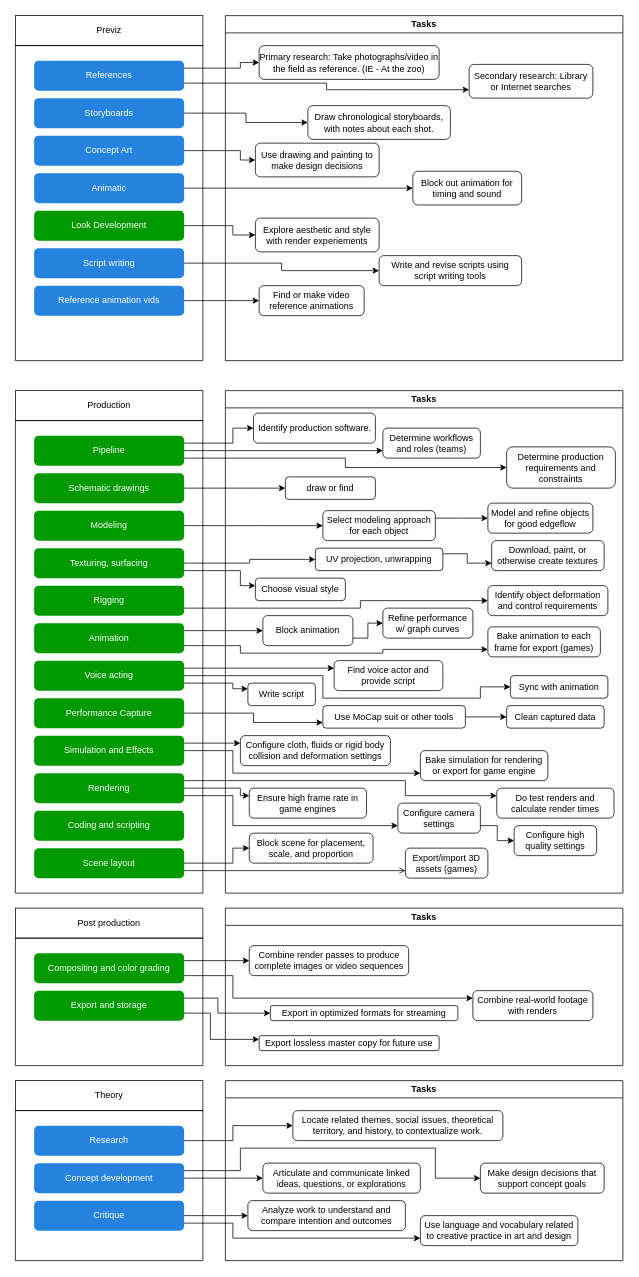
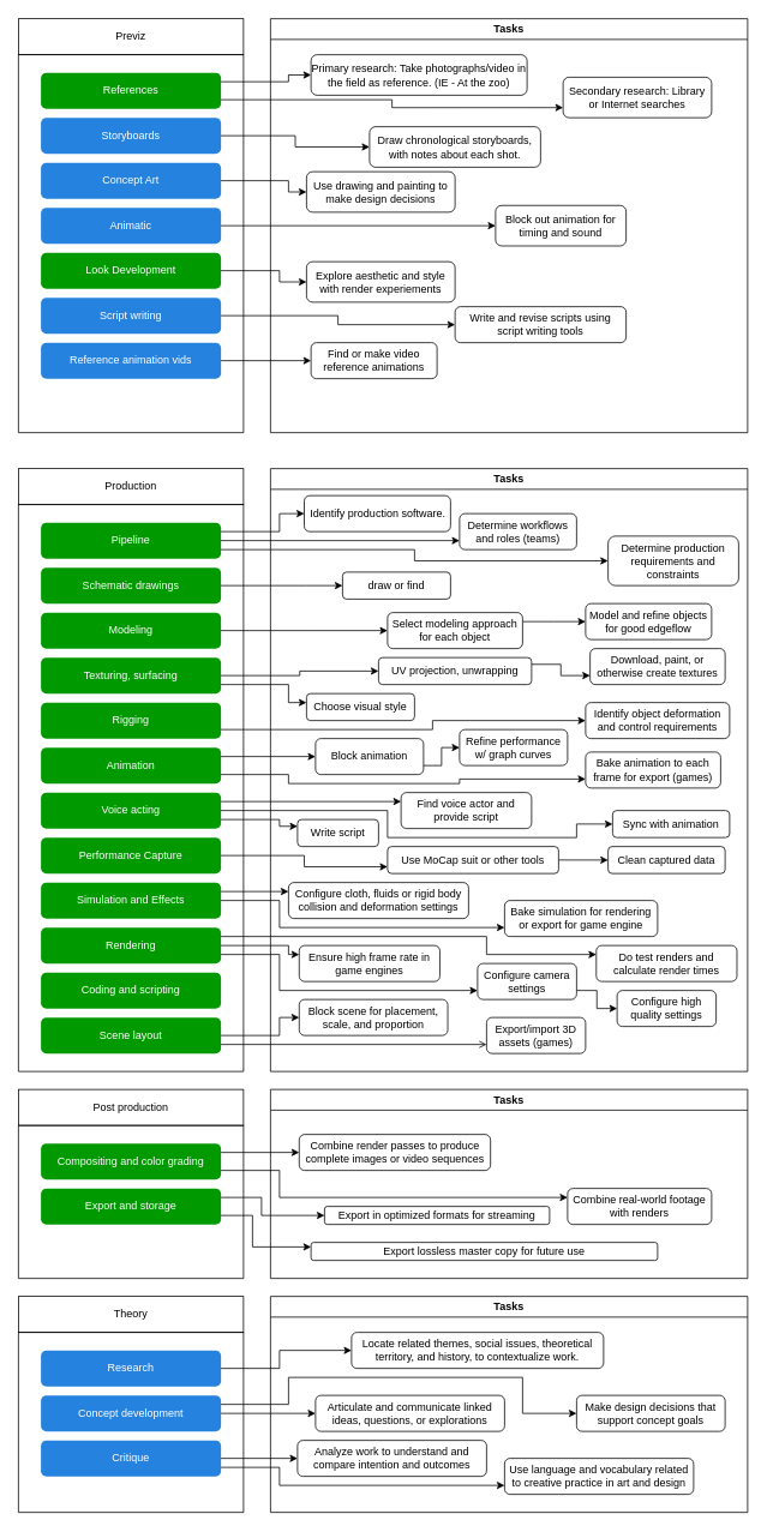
- <mxCell id="6" value="References" style="rounded=1;whiteSpace=wrap;html=1;fillColor=#2582DE;strokeColor=none;fontColor=#FFFFFF;fontStyle=0" vertex="1" parent="5"><mxGeometry x="25" y="20" width="200" height="40" as="geometry" /></mxCell>
+ <mxCell id="6" value="References" style="rounded=1;whiteSpace=wrap;html=1;fillColor=#009900;strokeColor=none;fontColor=#FFFFFF;fontStyle=0;" vertex="1" parent="5"><mxGeometry x="25" y="20" width="200" height="40" as="geometry" /></mxCell>
- <mxCell id="117" value="Export lossless master copy for future use" style="rounded=1;whiteSpace=wrap;html=1;" vertex="1" parent="113"><mxGeometry x="45" y="170" width="240" height="20" as="geometry" /></mxCell>
+ <mxCell id="117" value="Export lossless master copy for future use" style="rounded=1;whiteSpace=wrap;html=1;" vertex="1" parent="113"><mxGeometry x="45" y="170" width="385" height="20" as="geometry" /></mxCell>
